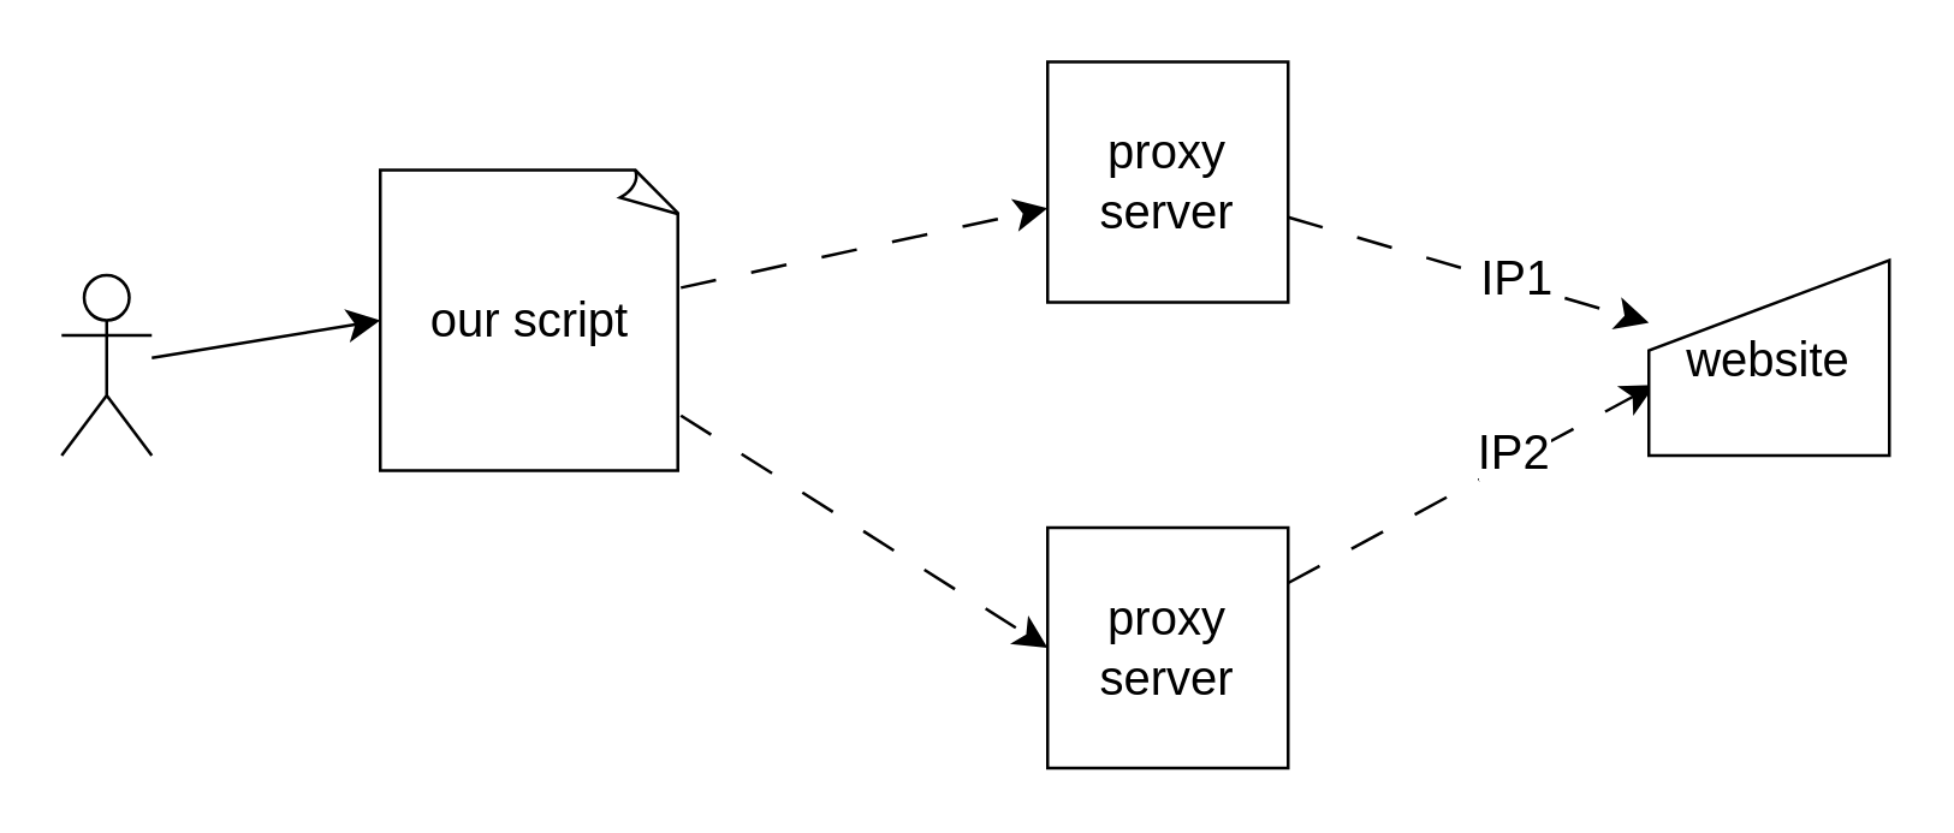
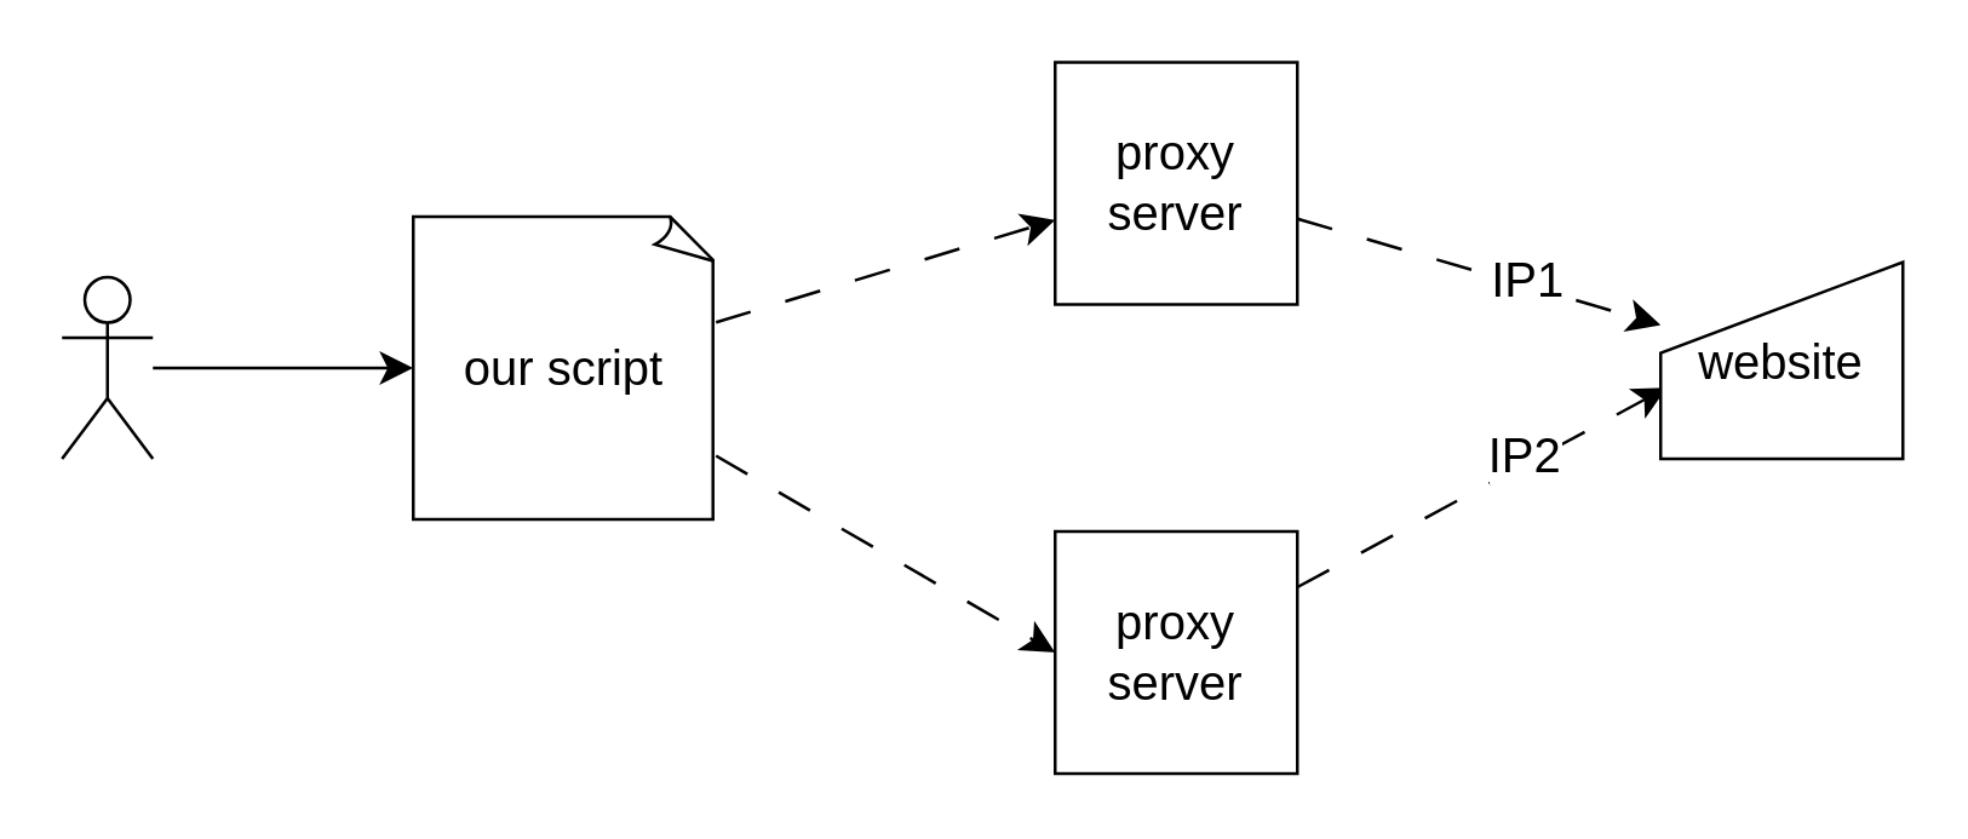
- <mxCell id="10" value="our script" style="whiteSpace=wrap;html=1;shape=mxgraph.basic.document;fontSize=16;" vertex="1" parent="1"><mxGeometry x="126" y="56" width="100" height="100" as="geometry" /></mxCell>
+ <mxCell id="10" value="our script" style="whiteSpace=wrap;html=1;shape=mxgraph.basic.document;fontSize=16;" vertex="1" parent="1"><mxGeometry x="136" y="71" width="100" height="100" as="geometry" /></mxCell>
